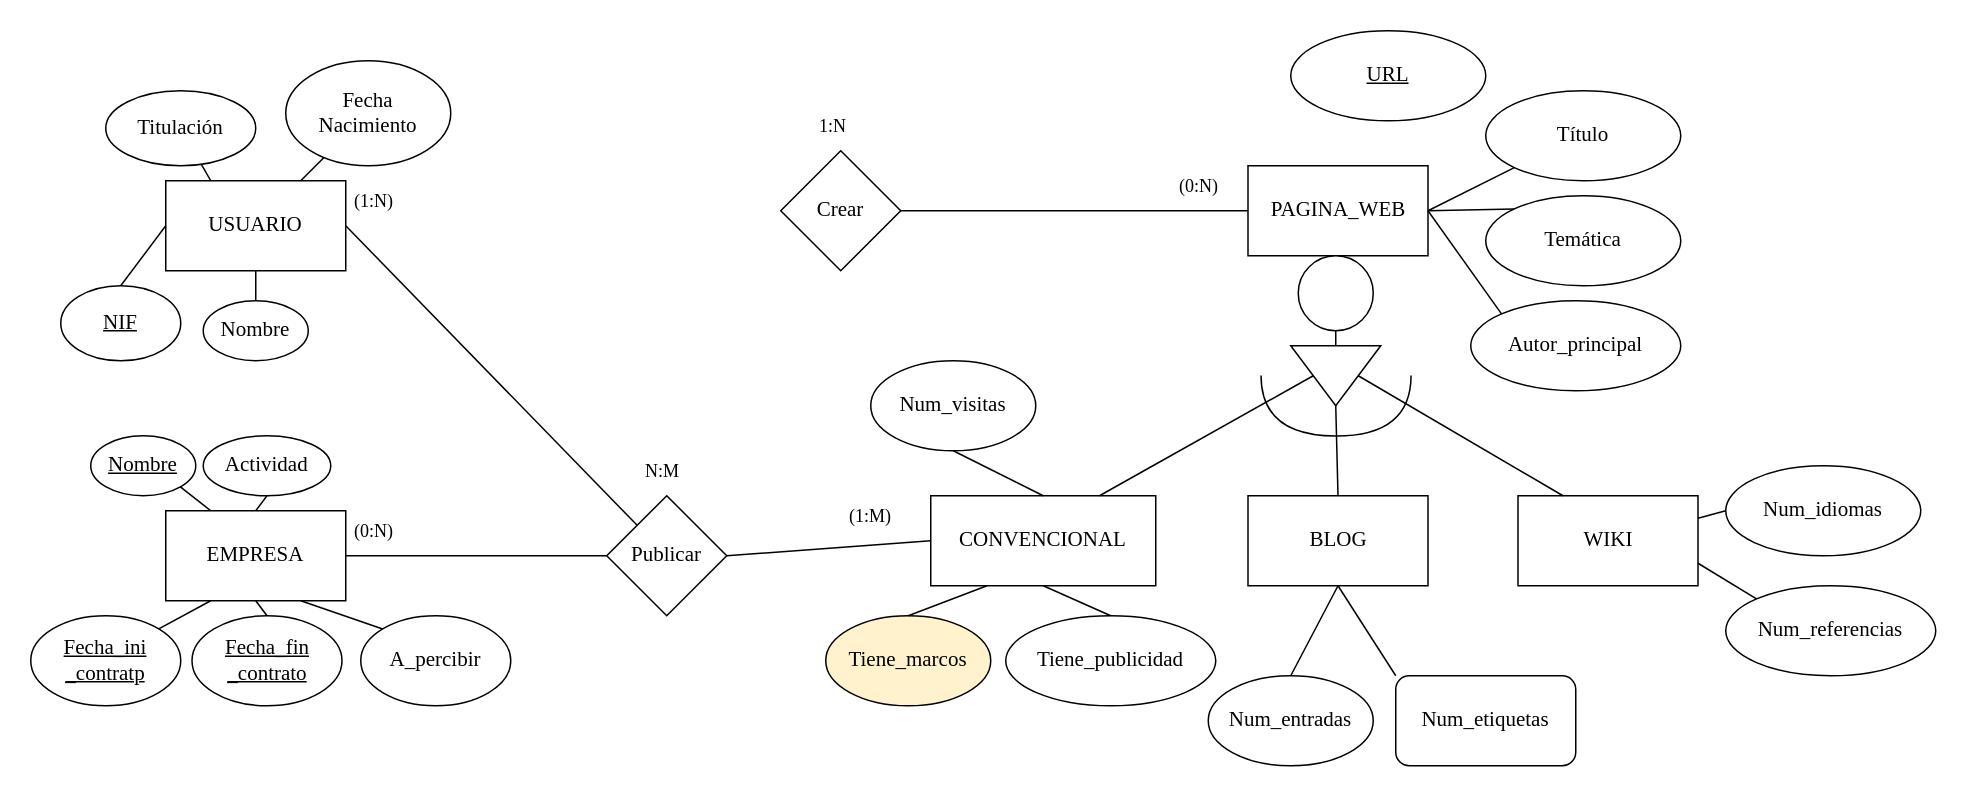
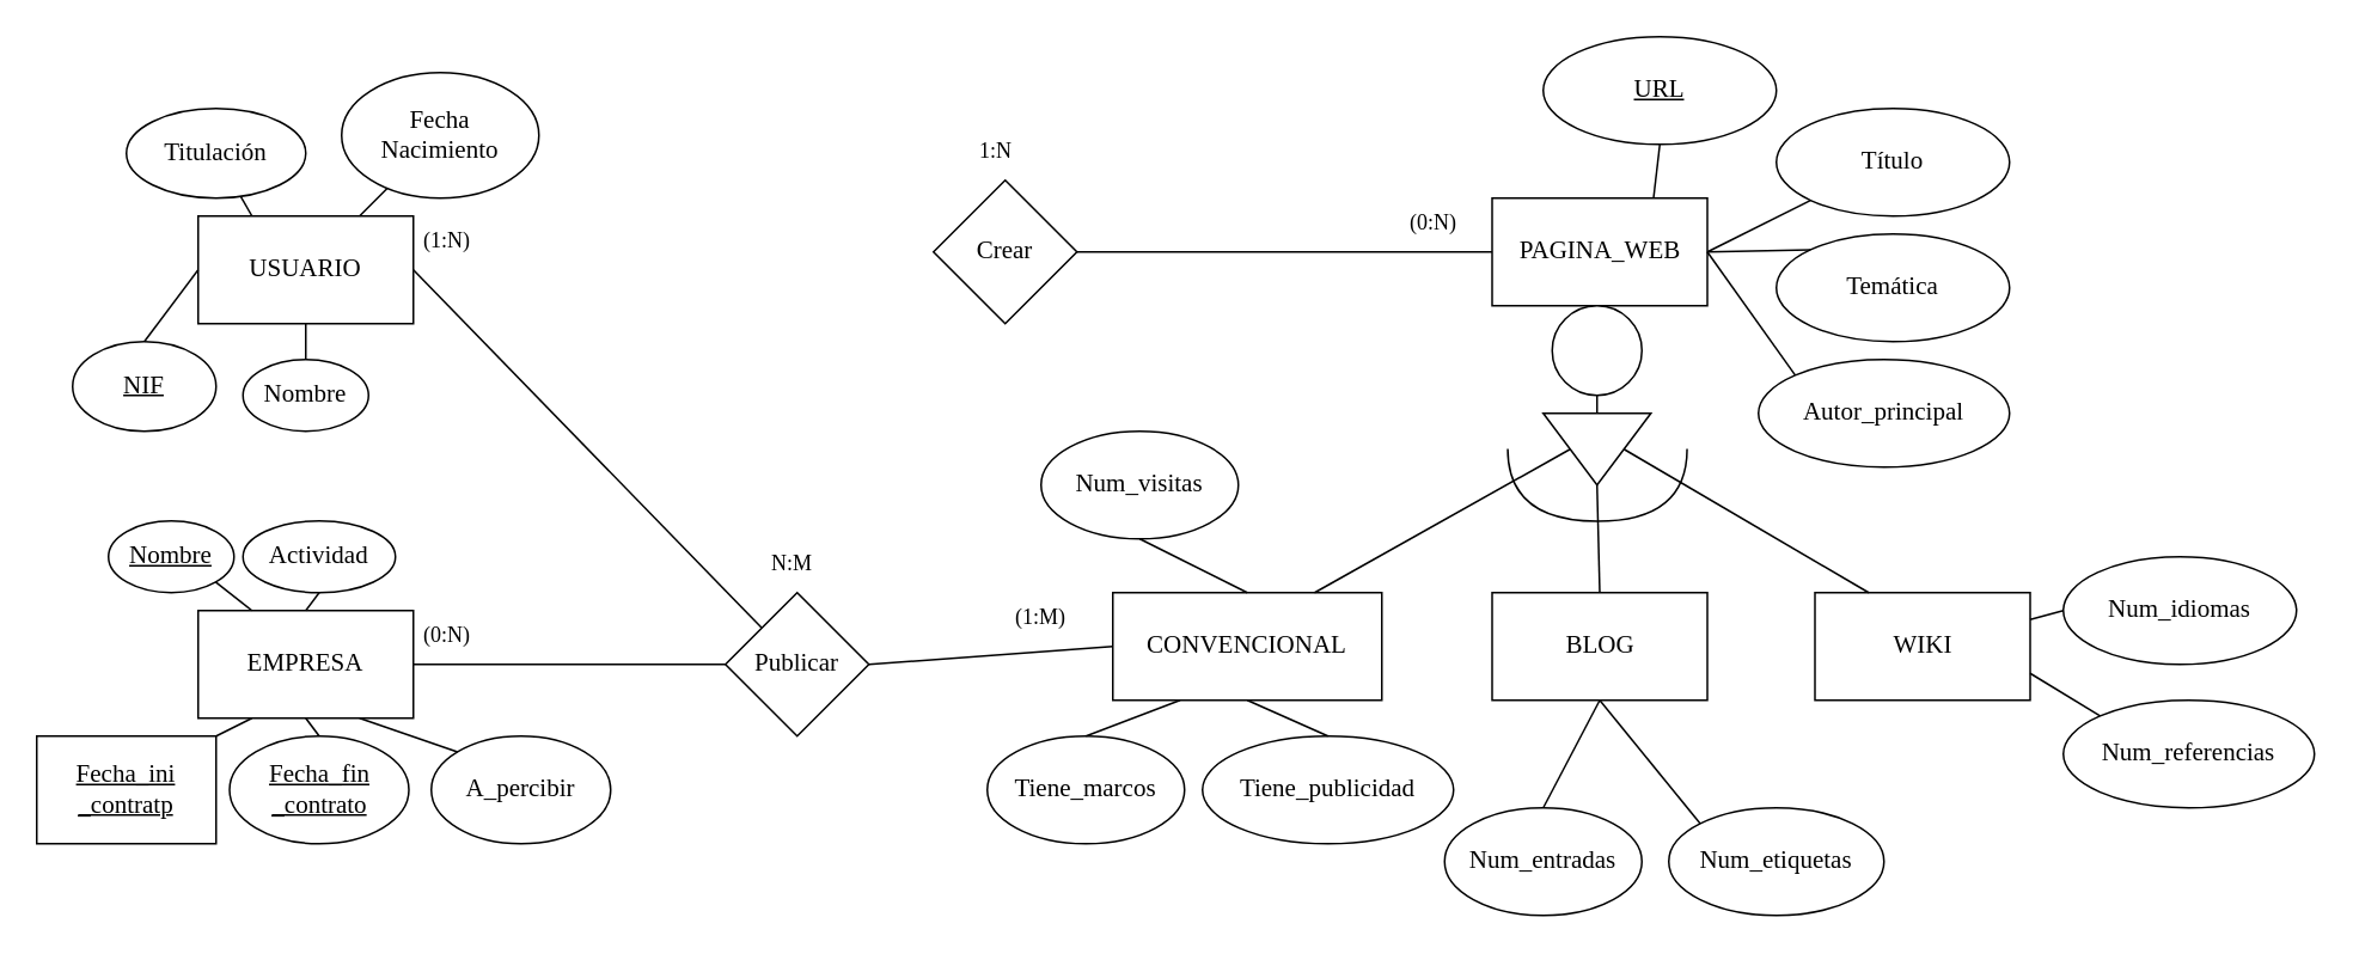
+ <mxCell id="59" value="" style="endArrow=none;html=1;rounded=0;fontFamily=Comic Sans MS;fontSize=14;entryX=0.5;entryY=1;entryDx=0;entryDy=0;exitX=0.75;exitY=0;exitDx=0;exitDy=0;" parent="1" source="3" target="53" edge="1"><mxGeometry width="50" height="50" relative="1" as="geometry"><mxPoint x="971.5" y="145" as="sourcePoint" /><mxPoint x="1028.859" y="158.87" as="targetPoint" /></mxGeometry></mxCell>
- <mxCell id="28" value="&lt;div&gt;Fecha_ini&lt;/div&gt;&lt;div&gt;_contratp&lt;/div&gt;" style="ellipse;whiteSpace=wrap;html=1;fontFamily=Comic Sans MS;fontSize=14;fontStyle=4" parent="1" vertex="1"><mxGeometry x="20" y="410" width="100" height="60" as="geometry" /></mxCell>
+ <mxCell id="28" value="&lt;div&gt;Fecha_ini&lt;/div&gt;&lt;div&gt;_contratp&lt;/div&gt;" style="whiteSpace=wrap;html=1;fontFamily=Comic Sans MS;fontSize=14;fontStyle=4;rounded=0;" parent="1" vertex="1"><mxGeometry x="20" y="410" width="100" height="60" as="geometry" /></mxCell>
- <mxCell id="38" value="Tiene_marcos" style="ellipse;whiteSpace=wrap;html=1;fontFamily=Comic Sans MS;fontSize=14;fillColor=#fff2cc;" parent="1" vertex="1"><mxGeometry x="550" y="410" width="110" height="60" as="geometry" /></mxCell>
+ <mxCell id="38" value="Tiene_marcos" style="ellipse;whiteSpace=wrap;html=1;fontFamily=Comic Sans MS;fontSize=14;" parent="1" vertex="1"><mxGeometry x="550" y="410" width="110" height="60" as="geometry" /></mxCell>
- <mxCell id="42" value="Num_etiquetas" style="whiteSpace=wrap;html=1;fontFamily=Comic Sans MS;fontSize=14;rounded=1;" parent="1" vertex="1"><mxGeometry x="930" y="450" width="120" height="60" as="geometry" /></mxCell>
+ <mxCell id="42" value="Num_etiquetas" style="ellipse;whiteSpace=wrap;html=1;fontFamily=Comic Sans MS;fontSize=14;" parent="1" vertex="1"><mxGeometry x="930" y="450" width="120" height="60" as="geometry" /></mxCell>
